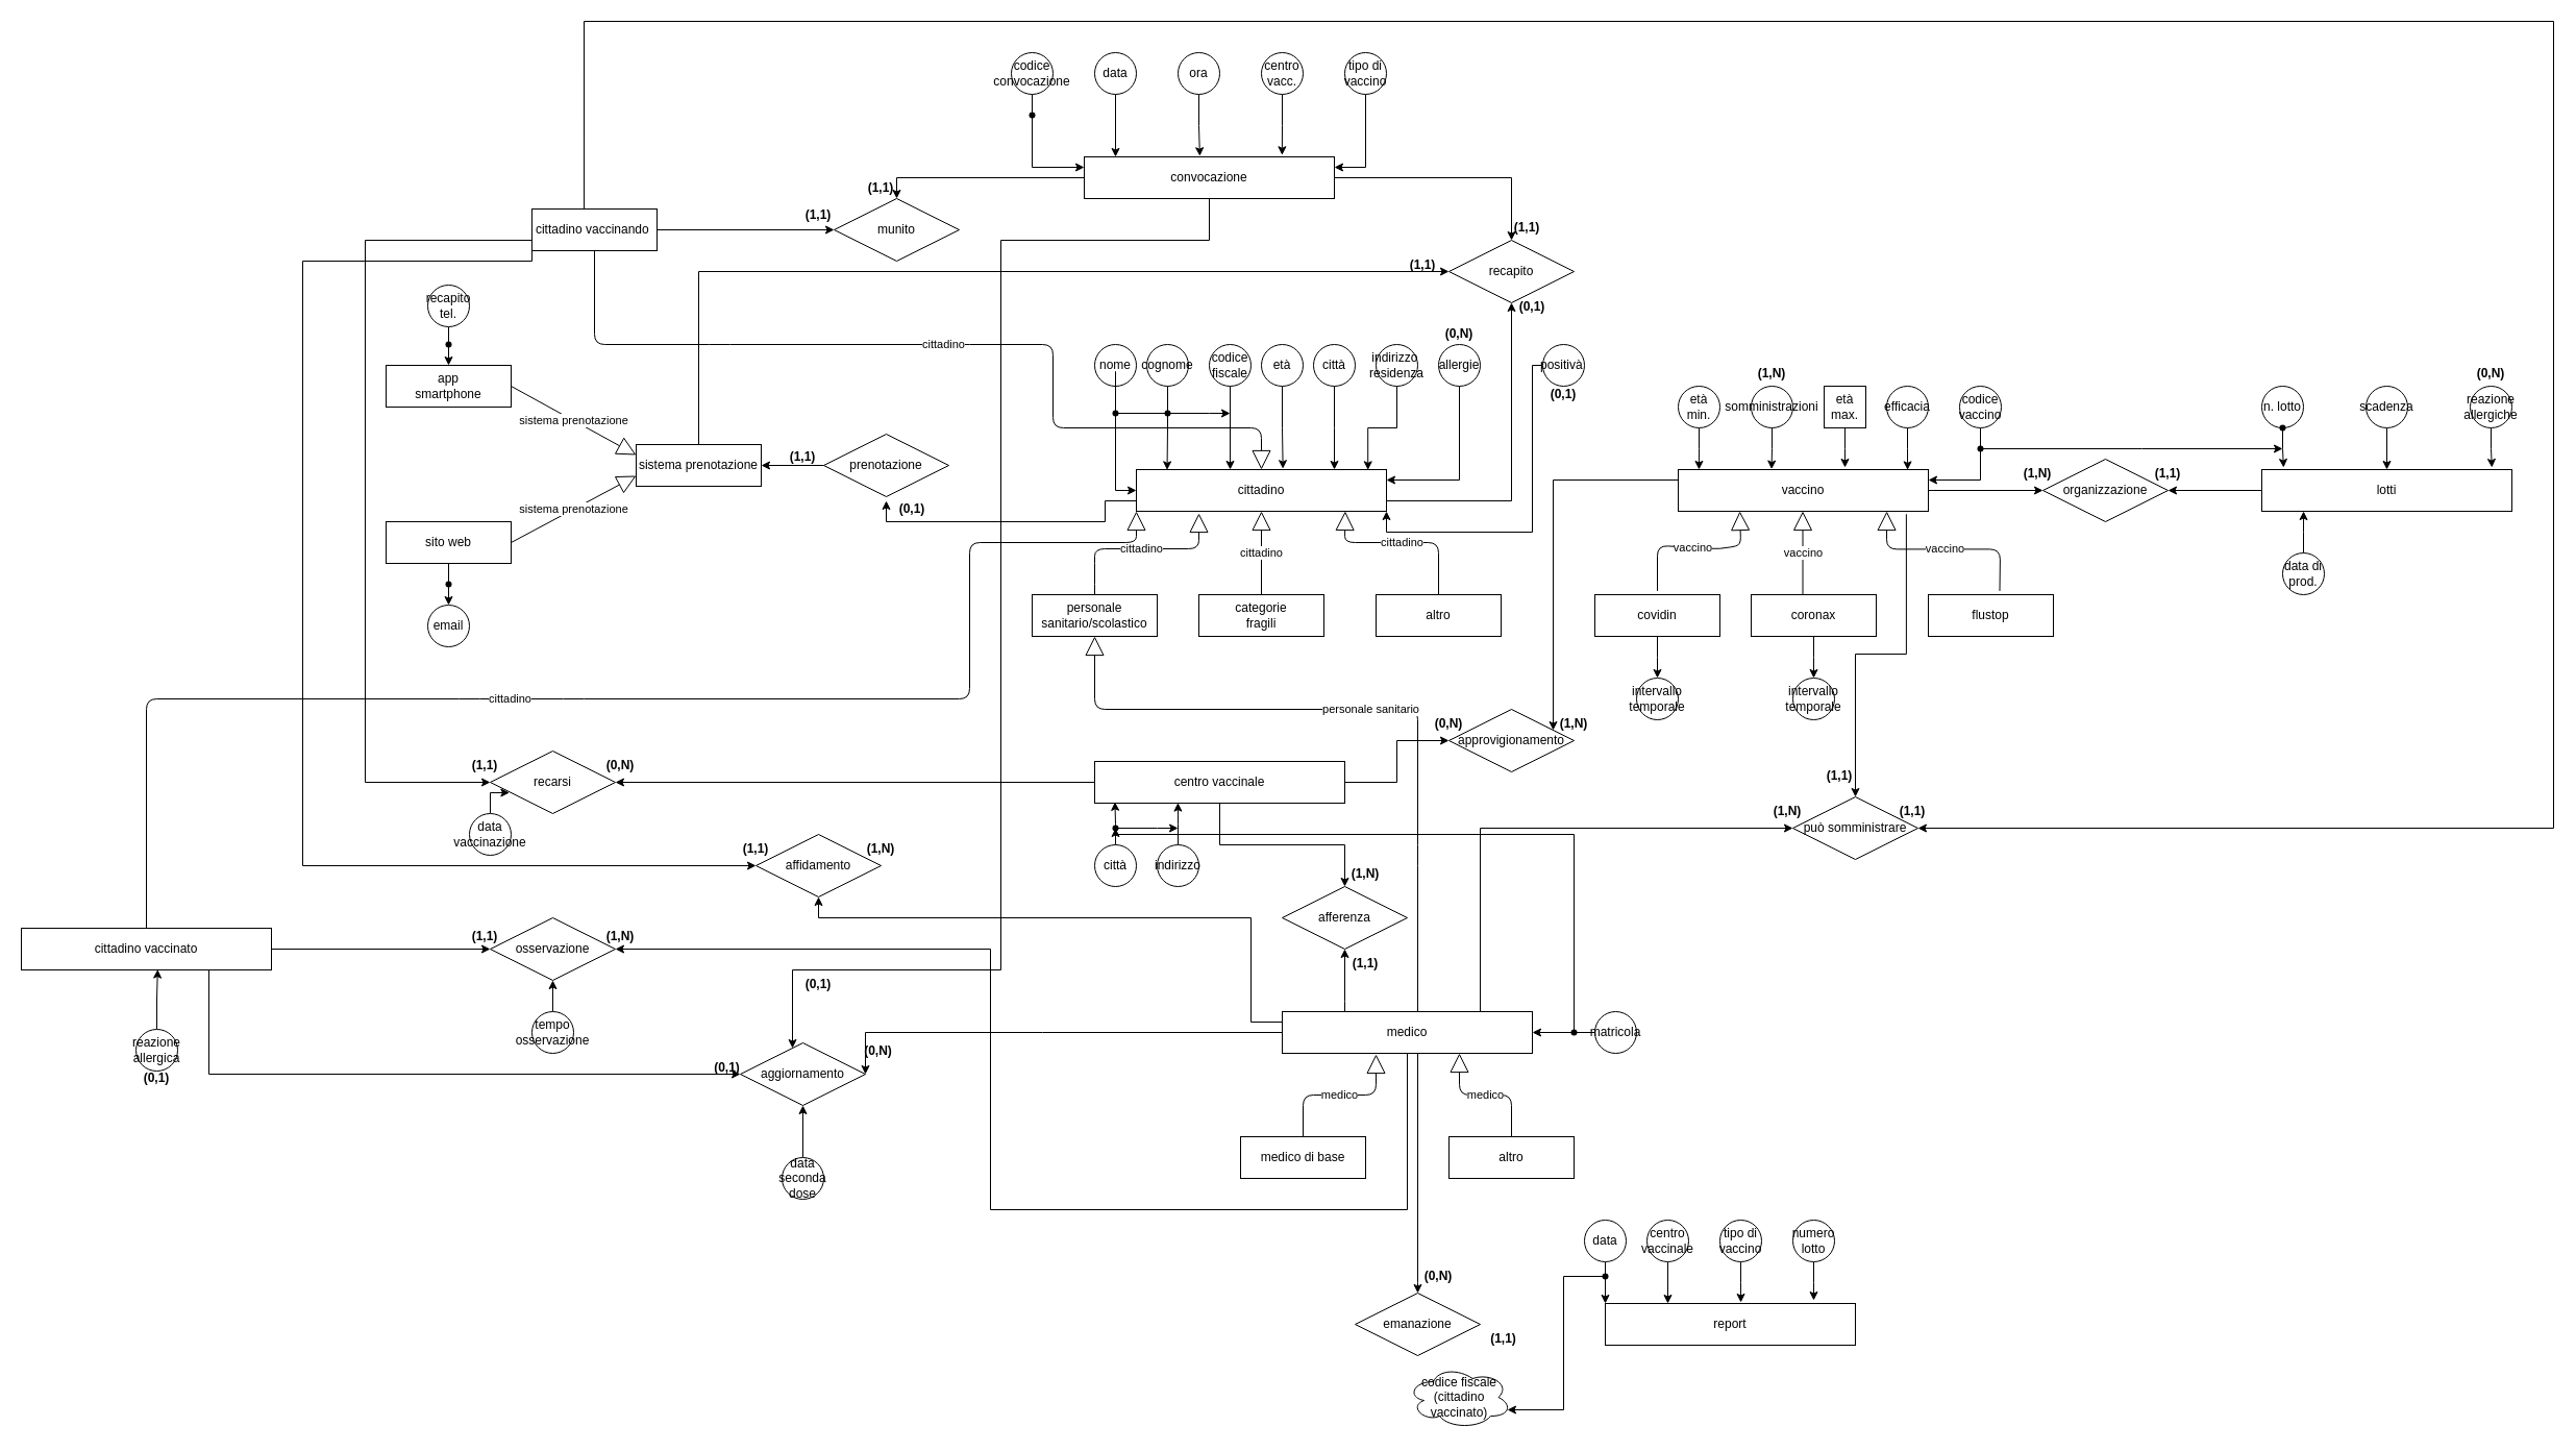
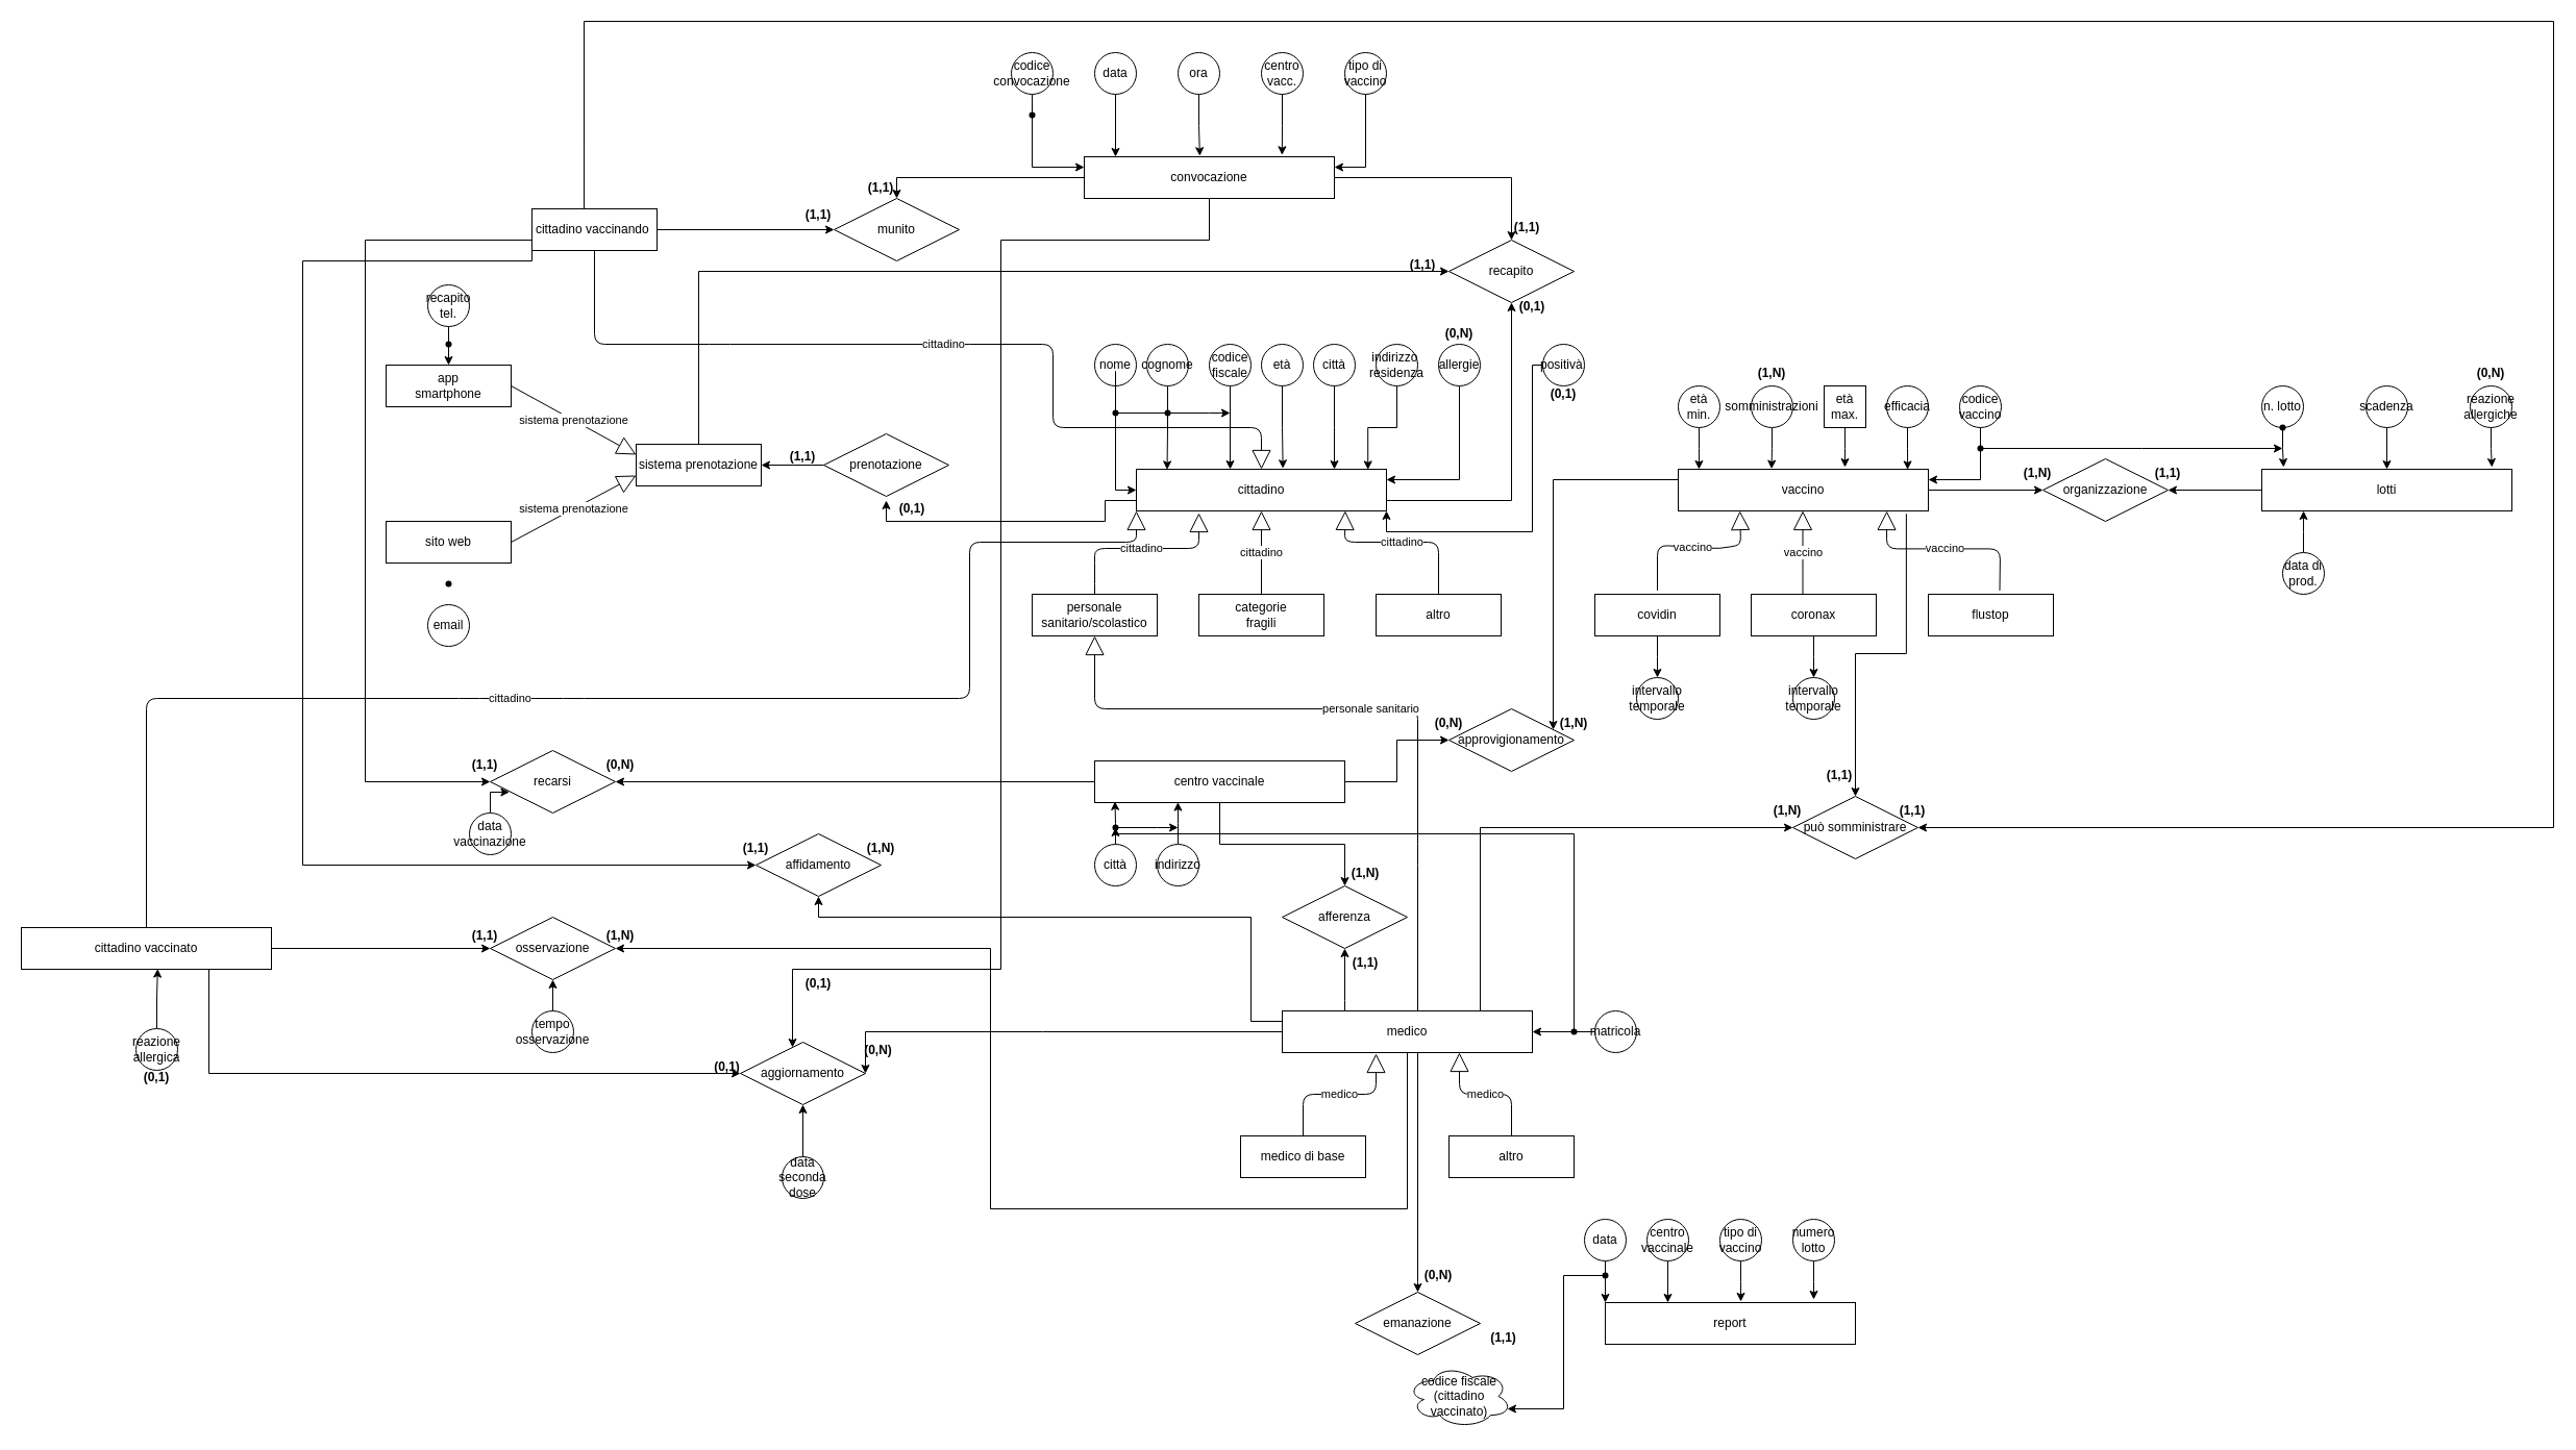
- <mxCell id="71" style="edgeStyle=orthogonalEdgeStyle;rounded=0;orthogonalLoop=1;jettySize=auto;html=1;entryX=0.5;entryY=0;entryDx=0;entryDy=0;align=center;" parent="1" source="72" target="76" edge="1"><mxGeometry relative="1" as="geometry" /></mxCell>
